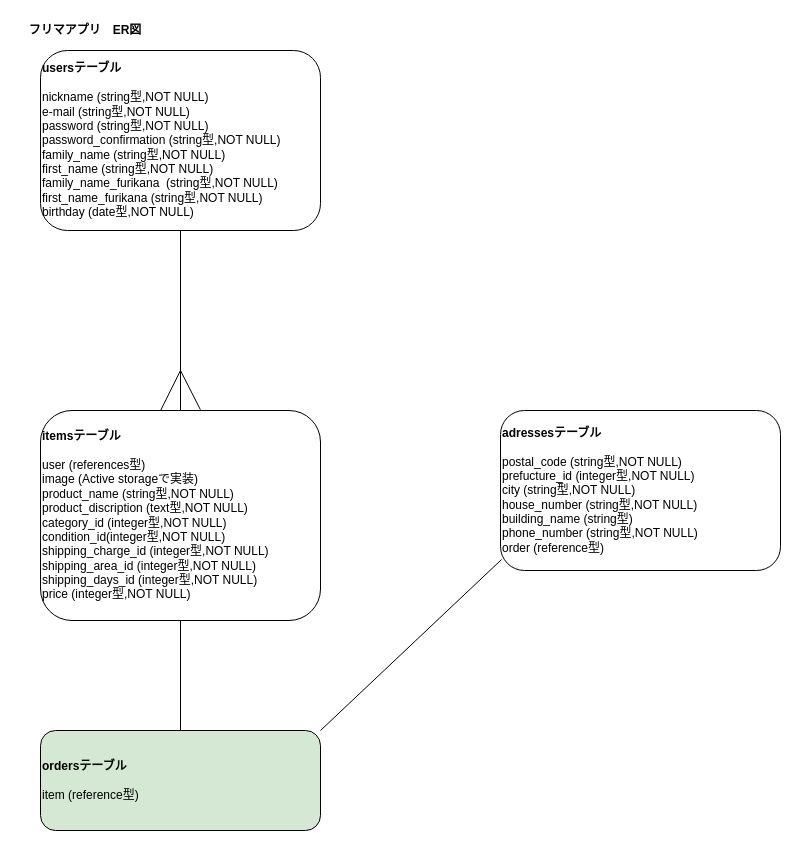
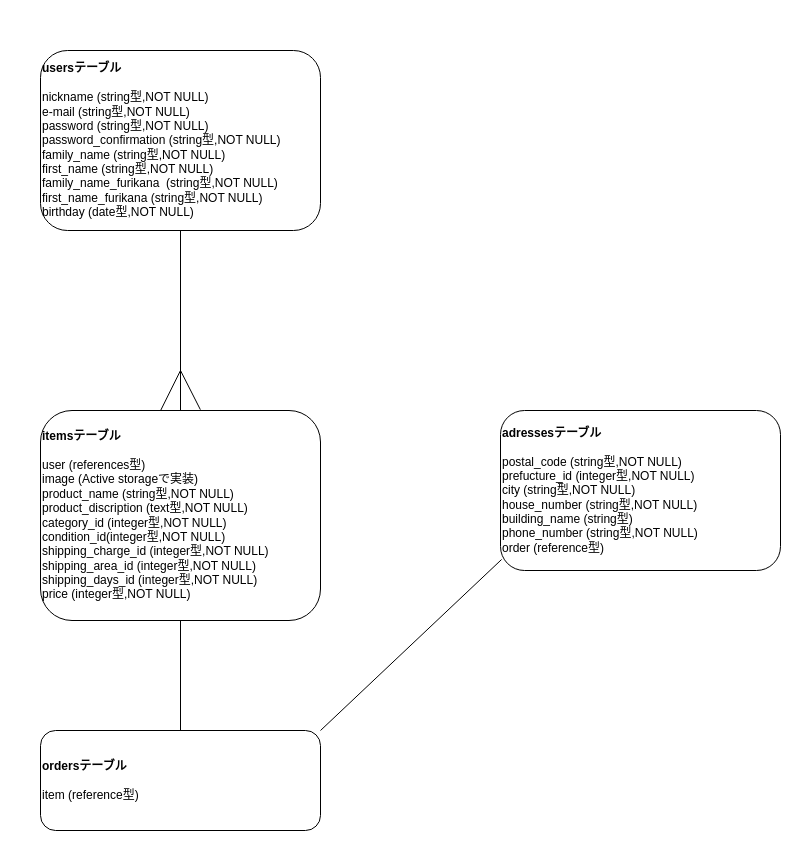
- <mxCell id="3" value="フリマアプリ　ER図" style="text;html=1;strokeColor=none;fillColor=none;align=center;verticalAlign=middle;whiteSpace=wrap;rounded=0;fontStyle=1" vertex="1" parent="1"><mxGeometry x="20" y="20" width="130" height="20" as="geometry" /></mxCell>
- <mxCell id="6" value="&lt;b&gt;ordersテーブル&lt;br&gt;&lt;/b&gt;&lt;br&gt;item (reference型)" style="rounded=1;whiteSpace=wrap;html=1;align=left;fillColor=#d5e8d4;" vertex="1" parent="1"><mxGeometry x="40" y="730" width="280" height="100" as="geometry" /></mxCell>
+ <mxCell id="6" value="&lt;b&gt;ordersテーブル&lt;br&gt;&lt;/b&gt;&lt;br&gt;item (reference型)" style="rounded=1;whiteSpace=wrap;html=1;align=left;" vertex="1" parent="1"><mxGeometry x="40" y="730" width="280" height="100" as="geometry" /></mxCell>
